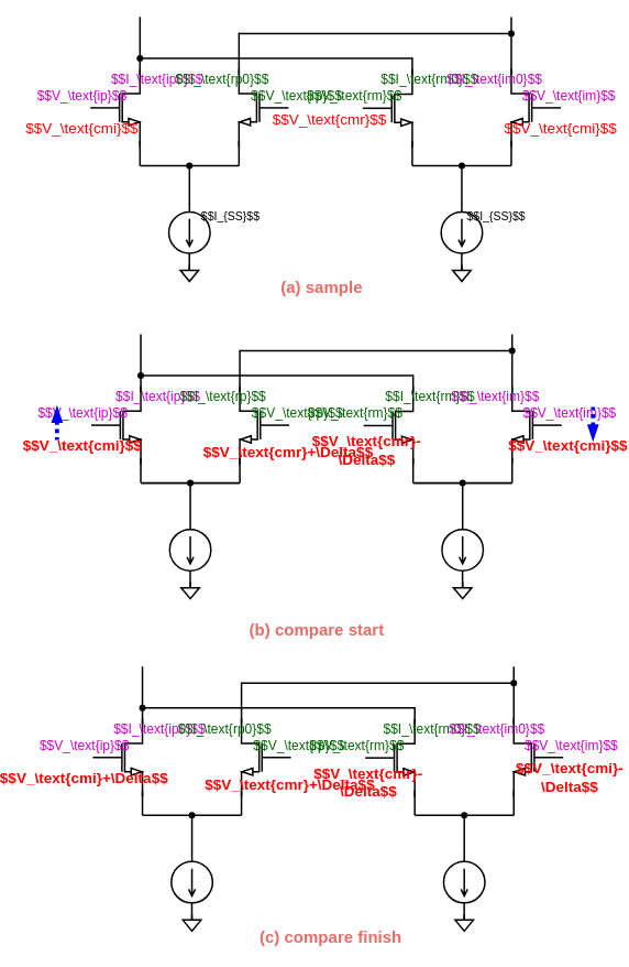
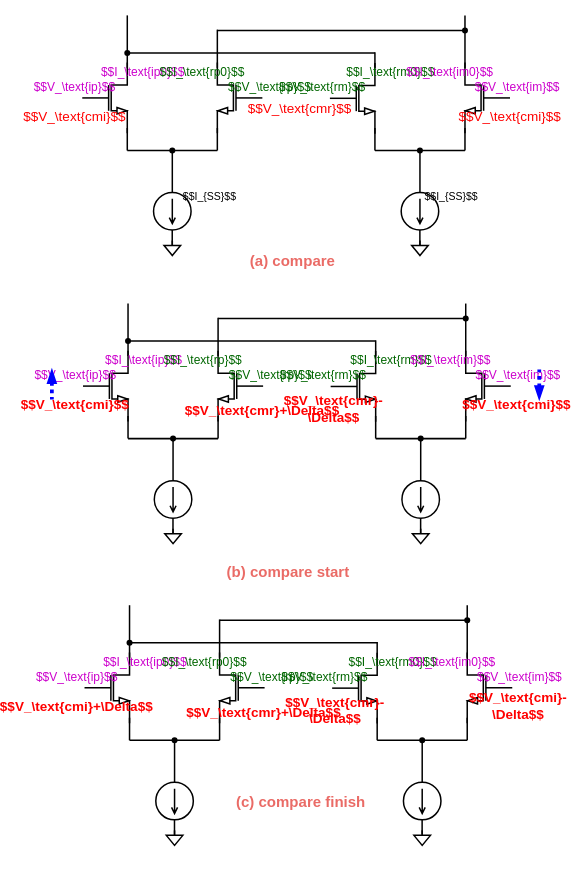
- <mxCell id="83" value="&lt;font size=&quot;1&quot; color=&quot;#ea6b66&quot; style=&quot;&quot;&gt;&lt;span style=&quot;font-size: 20px;&quot;&gt;&lt;b&gt;(a) sample&lt;/b&gt;&lt;/span&gt;&lt;/font&gt;" style="text;html=1;align=center;verticalAlign=middle;whiteSpace=wrap;rounded=0;strokeWidth=2;" parent="1" vertex="1"><mxGeometry x="242" y="332" width="199" height="30" as="geometry" /></mxCell>
+ <mxCell id="83" value="&lt;font size=&quot;1&quot; color=&quot;#ea6b66&quot; style=&quot;&quot;&gt;&lt;span style=&quot;font-size: 20px;&quot;&gt;&lt;b&gt;(a) compare&lt;/b&gt;&lt;/span&gt;&lt;/font&gt;" style="text;html=1;align=center;verticalAlign=middle;whiteSpace=wrap;rounded=0;strokeWidth=2;" parent="1" vertex="1"><mxGeometry x="242" y="332" width="199" height="30" as="geometry" /></mxCell>
- <mxCell id="126" value="&lt;font size=&quot;1&quot; color=&quot;#ea6b66&quot; style=&quot;&quot;&gt;&lt;span style=&quot;font-size: 20px;&quot;&gt;&lt;b&gt;(c) compare finish&lt;/b&gt;&lt;/span&gt;&lt;/font&gt;" style="text;html=1;align=center;verticalAlign=middle;whiteSpace=wrap;rounded=0;strokeWidth=2;" parent="1" vertex="1"><mxGeometry x="253" y="1118" width="199" height="30" as="geometry" /></mxCell>
+ <mxCell id="126" value="&lt;font size=&quot;1&quot; color=&quot;#ea6b66&quot; style=&quot;&quot;&gt;&lt;span style=&quot;font-size: 20px;&quot;&gt;&lt;b&gt;(c) compare finish&lt;/b&gt;&lt;/span&gt;&lt;/font&gt;" style="text;html=1;align=center;verticalAlign=middle;whiteSpace=wrap;rounded=0;strokeWidth=2;" parent="1" vertex="1"><mxGeometry x="253" y="1053" width="199" height="30" as="geometry" /></mxCell>
